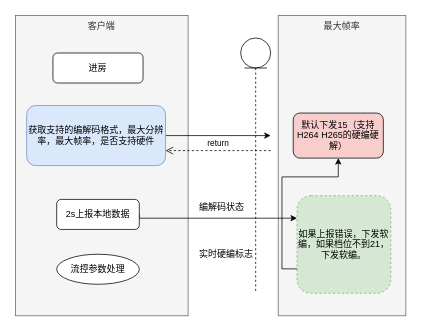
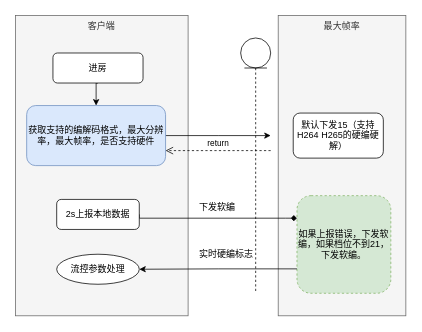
+ <mxCell id="6" style="edgeStyle=orthogonalEdgeStyle;rounded=0;orthogonalLoop=1;jettySize=auto;html=1;exitX=0.5;exitY=1;exitDx=0;exitDy=0;entryX=0.5;entryY=0;entryDx=0;entryDy=0;" edge="1" parent="1" source="7" target="9"><mxGeometry relative="1" as="geometry" /></mxCell>
- <mxCell id="12" value="默认下发15（支持H264 H265的硬编硬解）" style="rounded=1;whiteSpace=wrap;html=1;fillColor=#f8cecc;" vertex="1" parent="1"><mxGeometry x="390" y="150" width="120" height="60" as="geometry" /></mxCell>
+ <mxCell id="12" value="默认下发15（支持H264 H265的硬编硬解）" style="rounded=1;whiteSpace=wrap;html=1;" vertex="1" parent="1"><mxGeometry x="390" y="150" width="120" height="60" as="geometry" /></mxCell>
- <mxCell id="16" style="edgeStyle=orthogonalEdgeStyle;rounded=0;orthogonalLoop=1;jettySize=auto;html=1;exitX=0;exitY=0.75;exitDx=0;exitDy=0;" edge="1" parent="1" source="3" target="12"><mxGeometry relative="1" as="geometry" /></mxCell>
+ <mxCell id="16" style="edgeStyle=orthogonalEdgeStyle;rounded=0;orthogonalLoop=1;jettySize=auto;html=1;exitX=0;exitY=0.75;exitDx=0;exitDy=0;" edge="1" parent="1" source="3" target="5"><mxGeometry relative="1" as="geometry" /></mxCell>
- <mxCell id="15" value="编解码状态" style="text;html=1;resizable=0;points=[];autosize=1;align=left;verticalAlign=top;spacingTop=-4;" vertex="1" parent="1"><mxGeometry x="263" y="265" width="80" height="20" as="geometry" /></mxCell>
+ <mxCell id="15" value="下发软编" style="text;html=1;resizable=0;points=[];autosize=1;align=left;verticalAlign=top;spacingTop=-4;" vertex="1" parent="1"><mxGeometry x="263" y="265" width="80" height="20" as="geometry" /></mxCell>
- <mxCell id="13" style="edgeStyle=orthogonalEdgeStyle;rounded=0;orthogonalLoop=1;jettySize=auto;html=1;exitX=1;exitY=0.5;exitDx=0;exitDy=0;" edge="1" parent="1" source="14" target="3"><mxGeometry relative="1" as="geometry"><Array as="points"><mxPoint x="380" y="290" /><mxPoint x="380" y="290" /></Array></mxGeometry></mxCell>
+ <mxCell id="13" style="edgeStyle=orthogonalEdgeStyle;rounded=0;orthogonalLoop=1;jettySize=auto;html=1;exitX=1;exitY=0.5;exitDx=0;exitDy=0;endArrow=diamond;" edge="1" parent="1" source="14" target="3"><mxGeometry relative="1" as="geometry"><Array as="points"><mxPoint x="380" y="290" /><mxPoint x="380" y="290" /></Array></mxGeometry></mxCell>
